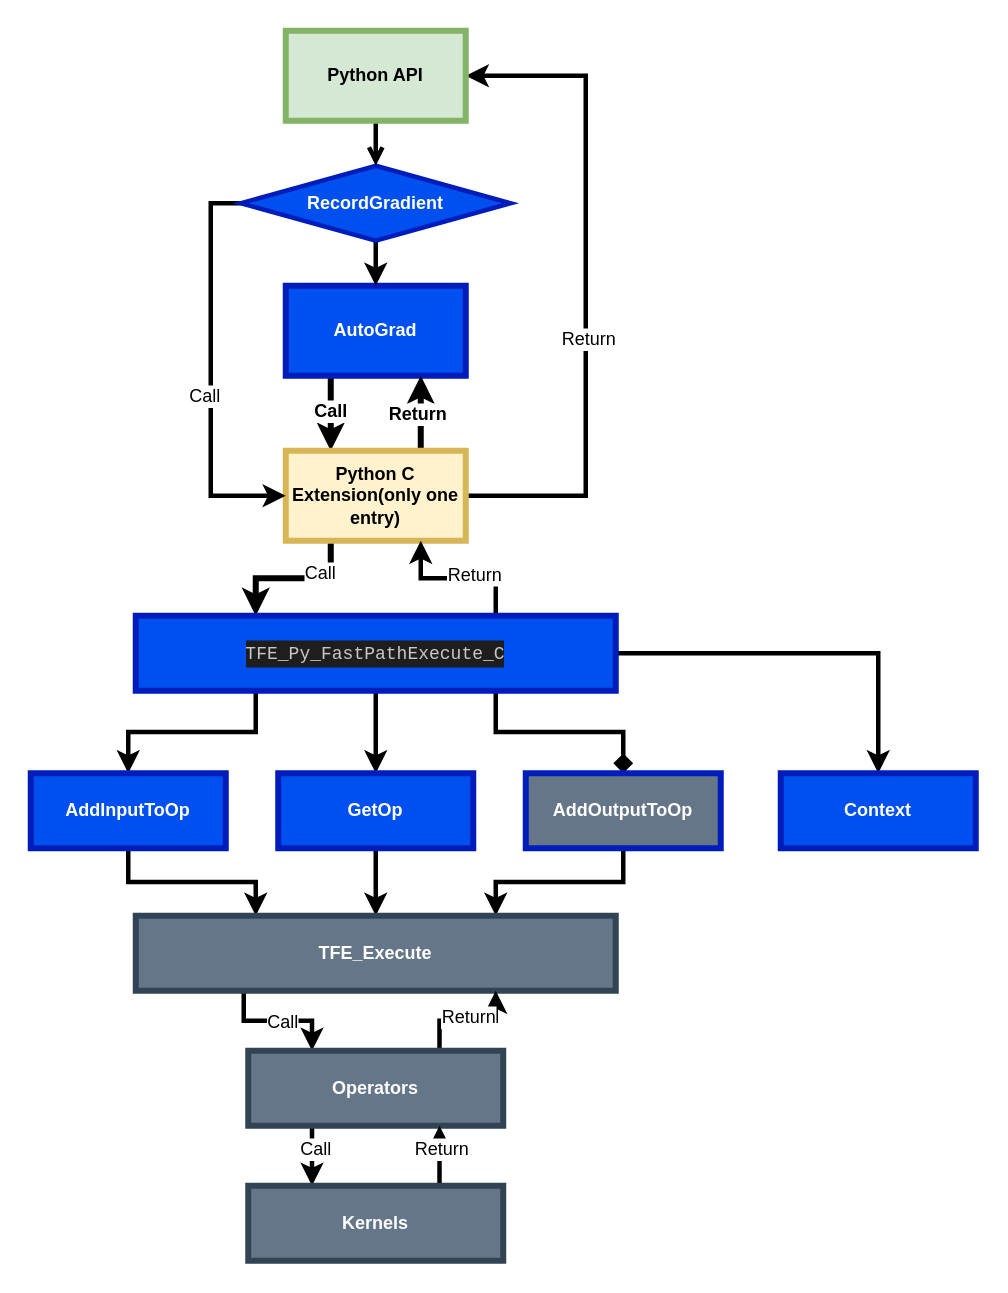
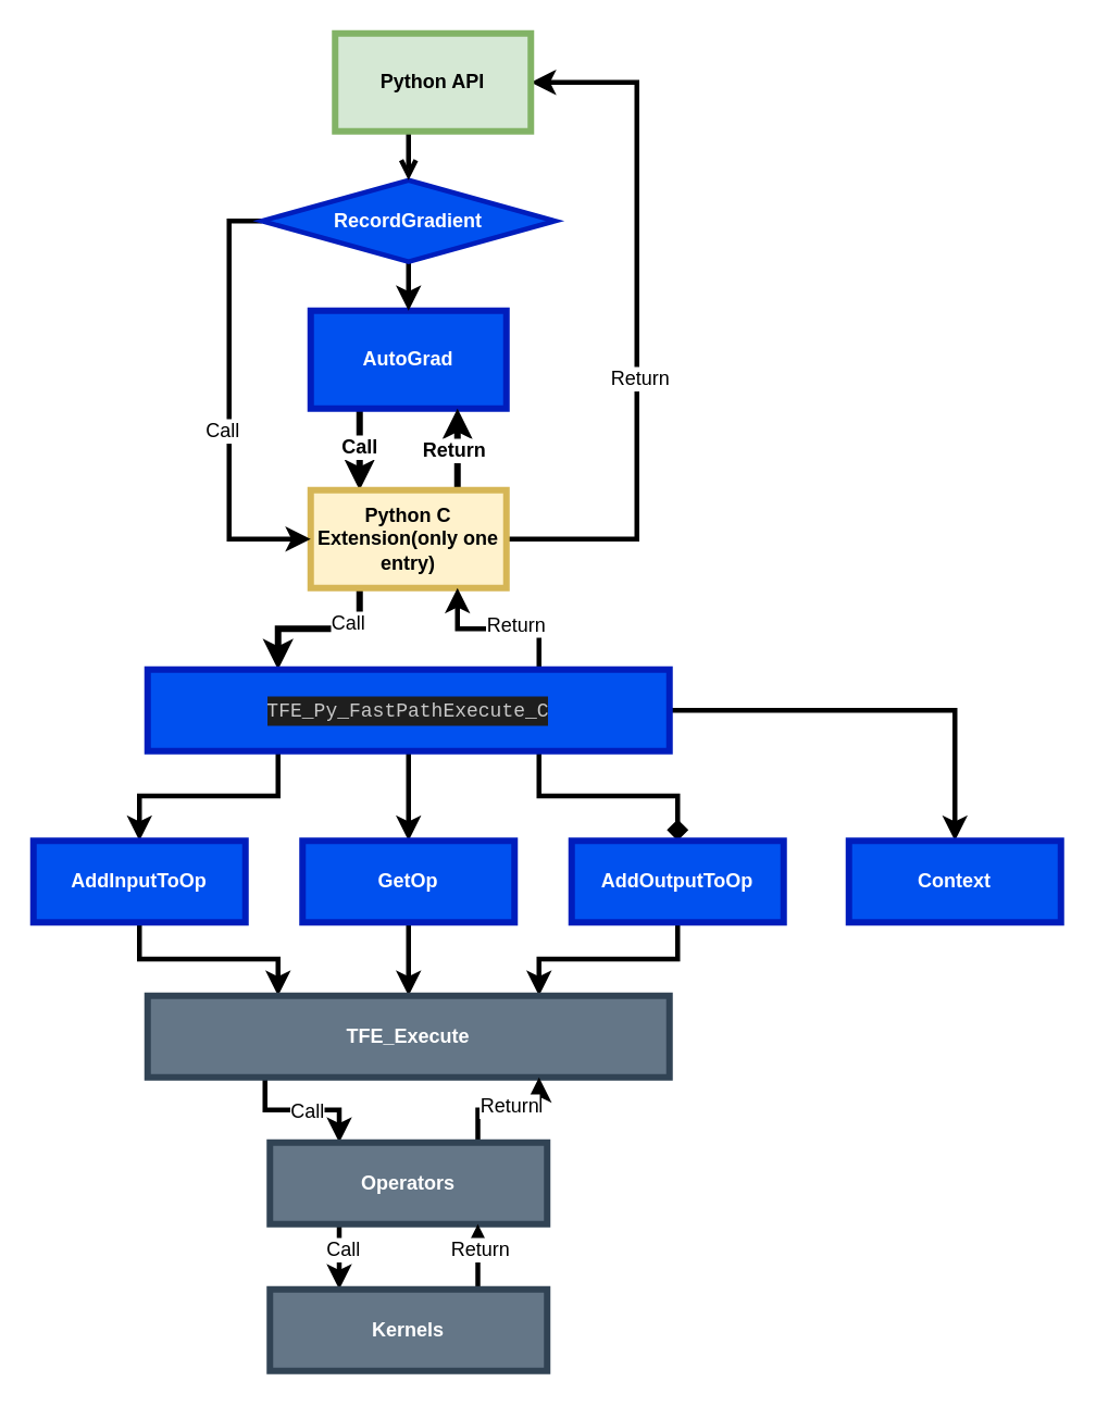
- <mxCell id="26" value="Python API" style="rounded=0;whiteSpace=wrap;html=1;fontSize=12;fontStyle=1;strokeWidth=4;fillColor=#d5e8d4;strokeColor=#82b366;" vertex="1" parent="1"><mxGeometry x="190" y="20" width="120" height="60" as="geometry" /></mxCell>
+ <mxCell id="26" value="Python API" style="rounded=0;whiteSpace=wrap;html=1;fontSize=12;fontStyle=1;strokeWidth=4;fillColor=#d5e8d4;strokeColor=#82b366;" vertex="1" parent="1"><mxGeometry x="205" y="20" width="120" height="60" as="geometry" /></mxCell>
- <mxCell id="28" value="AddOutputToOp" style="rounded=0;whiteSpace=wrap;html=1;fontSize=12;fontStyle=1;strokeWidth=4;fillColor=#647687;fontColor=#ffffff;strokeColor=#001DBC;" vertex="1" parent="1"><mxGeometry x="350" y="515" width="130" height="50" as="geometry" /></mxCell>
+ <mxCell id="28" value="AddOutputToOp" style="rounded=0;whiteSpace=wrap;html=1;fontSize=12;fontStyle=1;strokeWidth=4;fillColor=#0050ef;fontColor=#ffffff;strokeColor=#001DBC;" vertex="1" parent="1"><mxGeometry x="350" y="515" width="130" height="50" as="geometry" /></mxCell>
